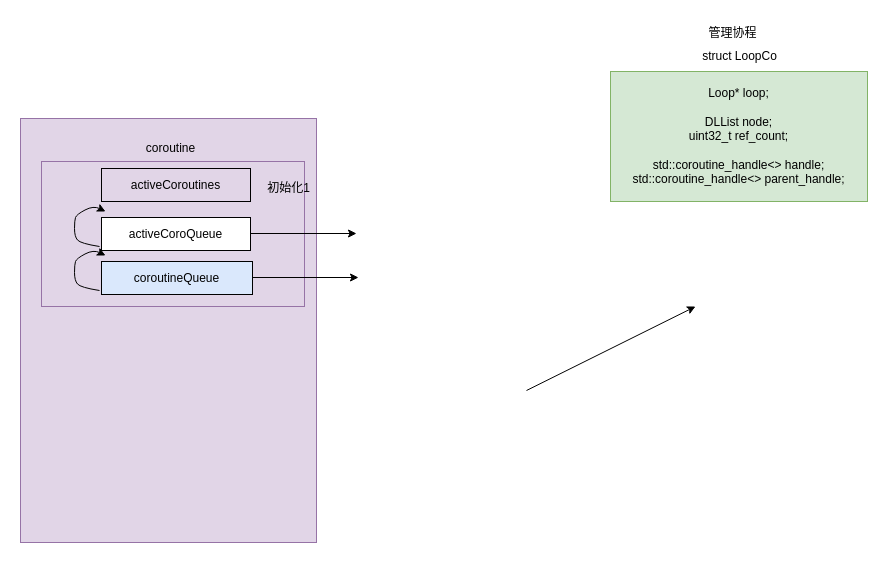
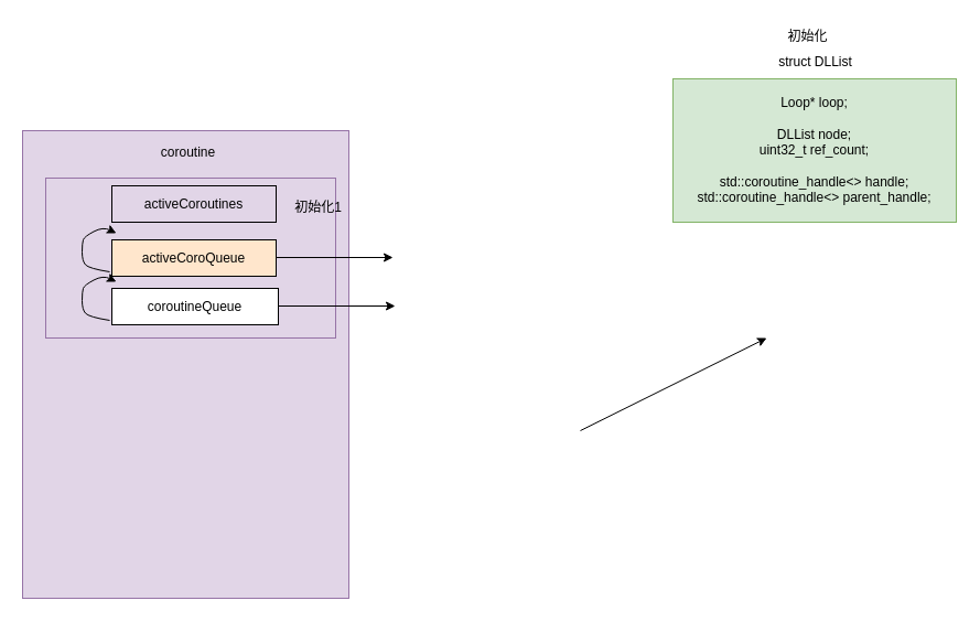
- <mxCell id="8" value="管理协程" style="text;html=1;align=center;verticalAlign=middle;resizable=0;points=[];autosize=1;strokeColor=none;fillColor=none;" parent="1" vertex="1"><mxGeometry x="699" y="20" width="66" height="26" as="geometry" /></mxCell>
+ <mxCell id="8" value="初始化" style="text;html=1;align=center;verticalAlign=middle;resizable=0;points=[];autosize=1;strokeColor=none;fillColor=none;" parent="1" vertex="1"><mxGeometry x="699" y="20" width="66" height="26" as="geometry" /></mxCell>
- <mxCell id="7" value="struct LoopCo&lt;div&gt;&lt;br&gt;&lt;/div&gt;" style="text;html=1;align=center;verticalAlign=middle;resizable=0;points=[];autosize=1;strokeColor=none;fillColor=none;" parent="1" vertex="1"><mxGeometry x="692" y="42" width="93" height="41" as="geometry" /></mxCell>
+ <mxCell id="7" value="struct DLList&lt;div&gt;&lt;br&gt;&lt;/div&gt;" style="text;html=1;align=center;verticalAlign=middle;resizable=0;points=[];autosize=1;strokeColor=none;fillColor=none;" parent="1" vertex="1"><mxGeometry x="692" y="42" width="93" height="41" as="geometry" /></mxCell>
- <mxCell id="4" value="coroutine" style="text;html=1;align=center;verticalAlign=middle;resizable=0;points=[];autosize=1;strokeColor=none;fillColor=none;" parent="1" vertex="1"><mxGeometry x="136" y="135" width="67" height="26" as="geometry" /></mxCell>
+ <mxCell id="4" value="coroutine" style="text;html=1;align=center;verticalAlign=middle;resizable=0;points=[];autosize=1;strokeColor=none;fillColor=none;" parent="1" vertex="1"><mxGeometry x="136" y="125" width="67" height="26" as="geometry" /></mxCell>
- <mxCell id="10" value="&lt;div&gt;&lt;span style=&quot;background-color: initial;&quot;&gt;activeCoroQueue&lt;/span&gt;&lt;br&gt;&lt;/div&gt;" style="whiteSpace=wrap;html=1;" vertex="1" parent="1"><mxGeometry x="101" y="217" width="149" height="33" as="geometry" /></mxCell>
+ <mxCell id="10" value="&lt;div&gt;&lt;span style=&quot;background-color: initial;&quot;&gt;activeCoroQueue&lt;/span&gt;&lt;br&gt;&lt;/div&gt;" style="whiteSpace=wrap;html=1;fillColor=#ffe6cc;" vertex="1" parent="1"><mxGeometry x="101" y="217" width="149" height="33" as="geometry" /></mxCell>
- <mxCell id="11" value="coroutineQueue" style="whiteSpace=wrap;html=1;fillColor=#dae8fc;" vertex="1" parent="1"><mxGeometry x="101" y="261" width="151" height="33" as="geometry" /></mxCell>
+ <mxCell id="11" value="coroutineQueue" style="whiteSpace=wrap;html=1;" vertex="1" parent="1"><mxGeometry x="101" y="261" width="151" height="33" as="geometry" /></mxCell>
